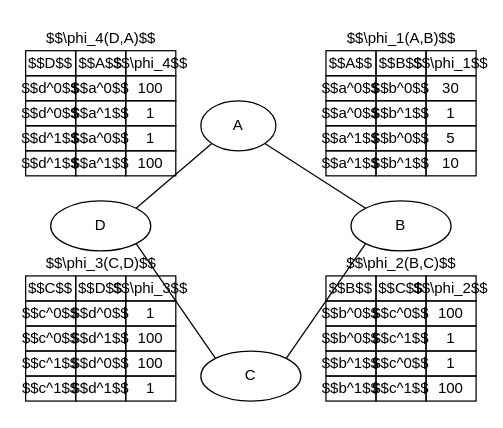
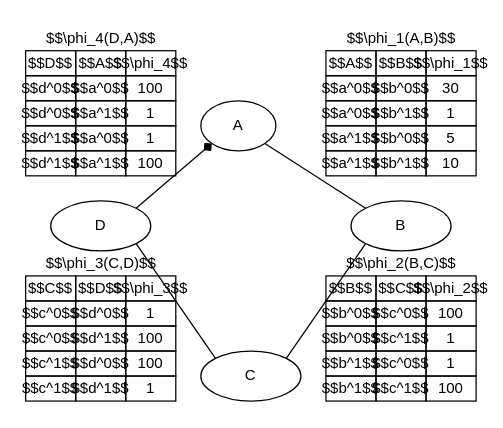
- <mxCell id="9" value="" style="endArrow=none;html=1;exitX=1;exitY=0;exitDx=0;exitDy=0;entryX=0;entryY=1;entryDx=0;entryDy=0;" edge="1" parent="1" source="5" target="2"><mxGeometry width="50" height="50" relative="1" as="geometry"><mxPoint x="400" y="480" as="sourcePoint" /><mxPoint x="450" y="430" as="targetPoint" /></mxGeometry></mxCell>
+ <mxCell id="9" value="" style="endArrow=diamond;html=1;exitX=1;exitY=0;exitDx=0;exitDy=0;entryX=0;entryY=1;entryDx=0;entryDy=0;" edge="1" parent="1" source="5" target="2"><mxGeometry width="50" height="50" relative="1" as="geometry"><mxPoint x="400" y="480" as="sourcePoint" /><mxPoint x="450" y="430" as="targetPoint" /></mxGeometry></mxCell>
